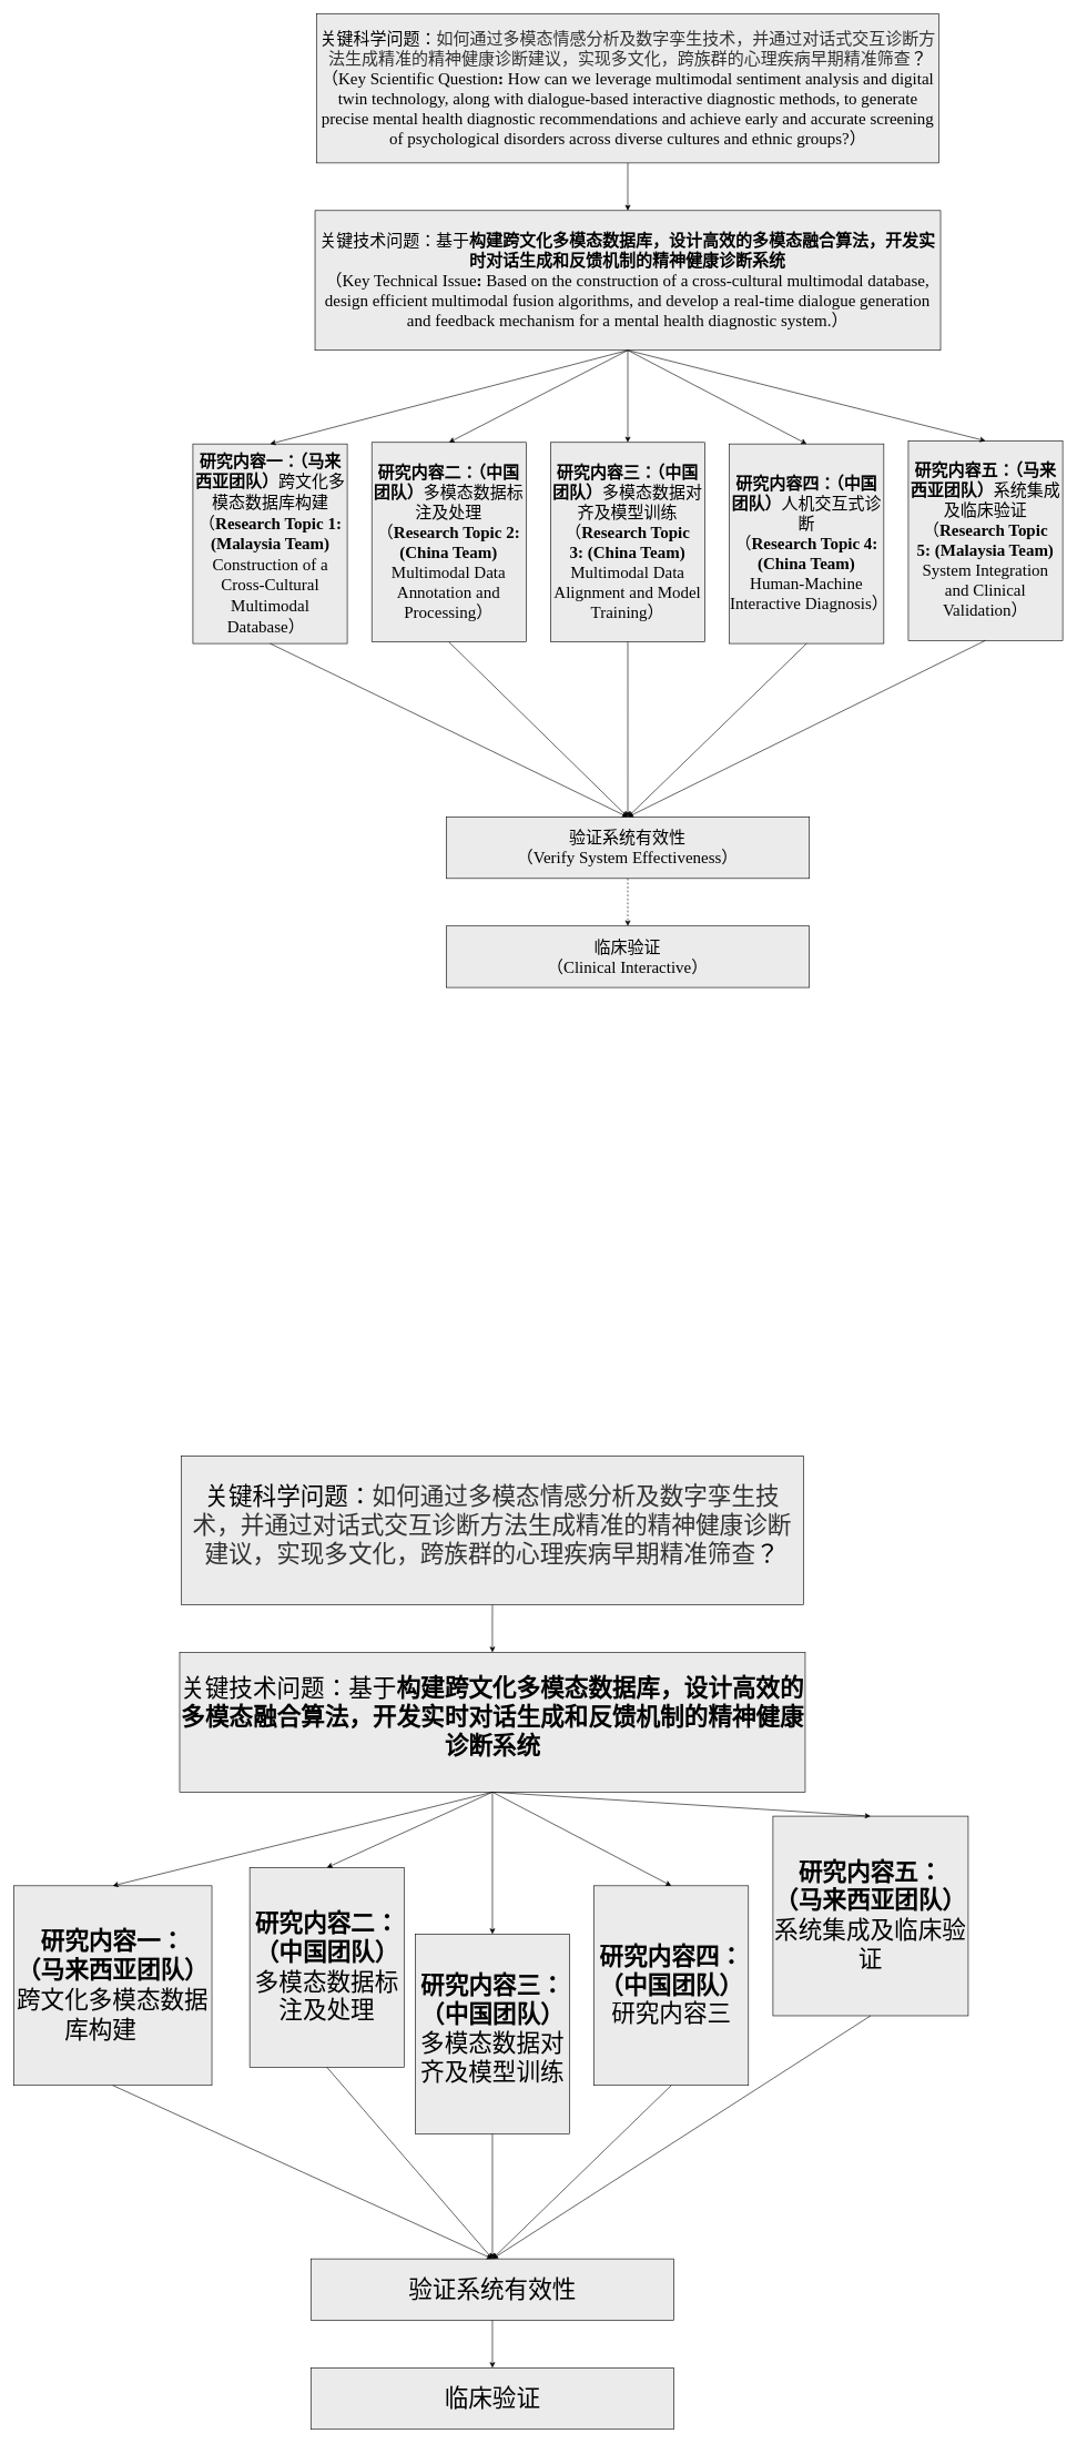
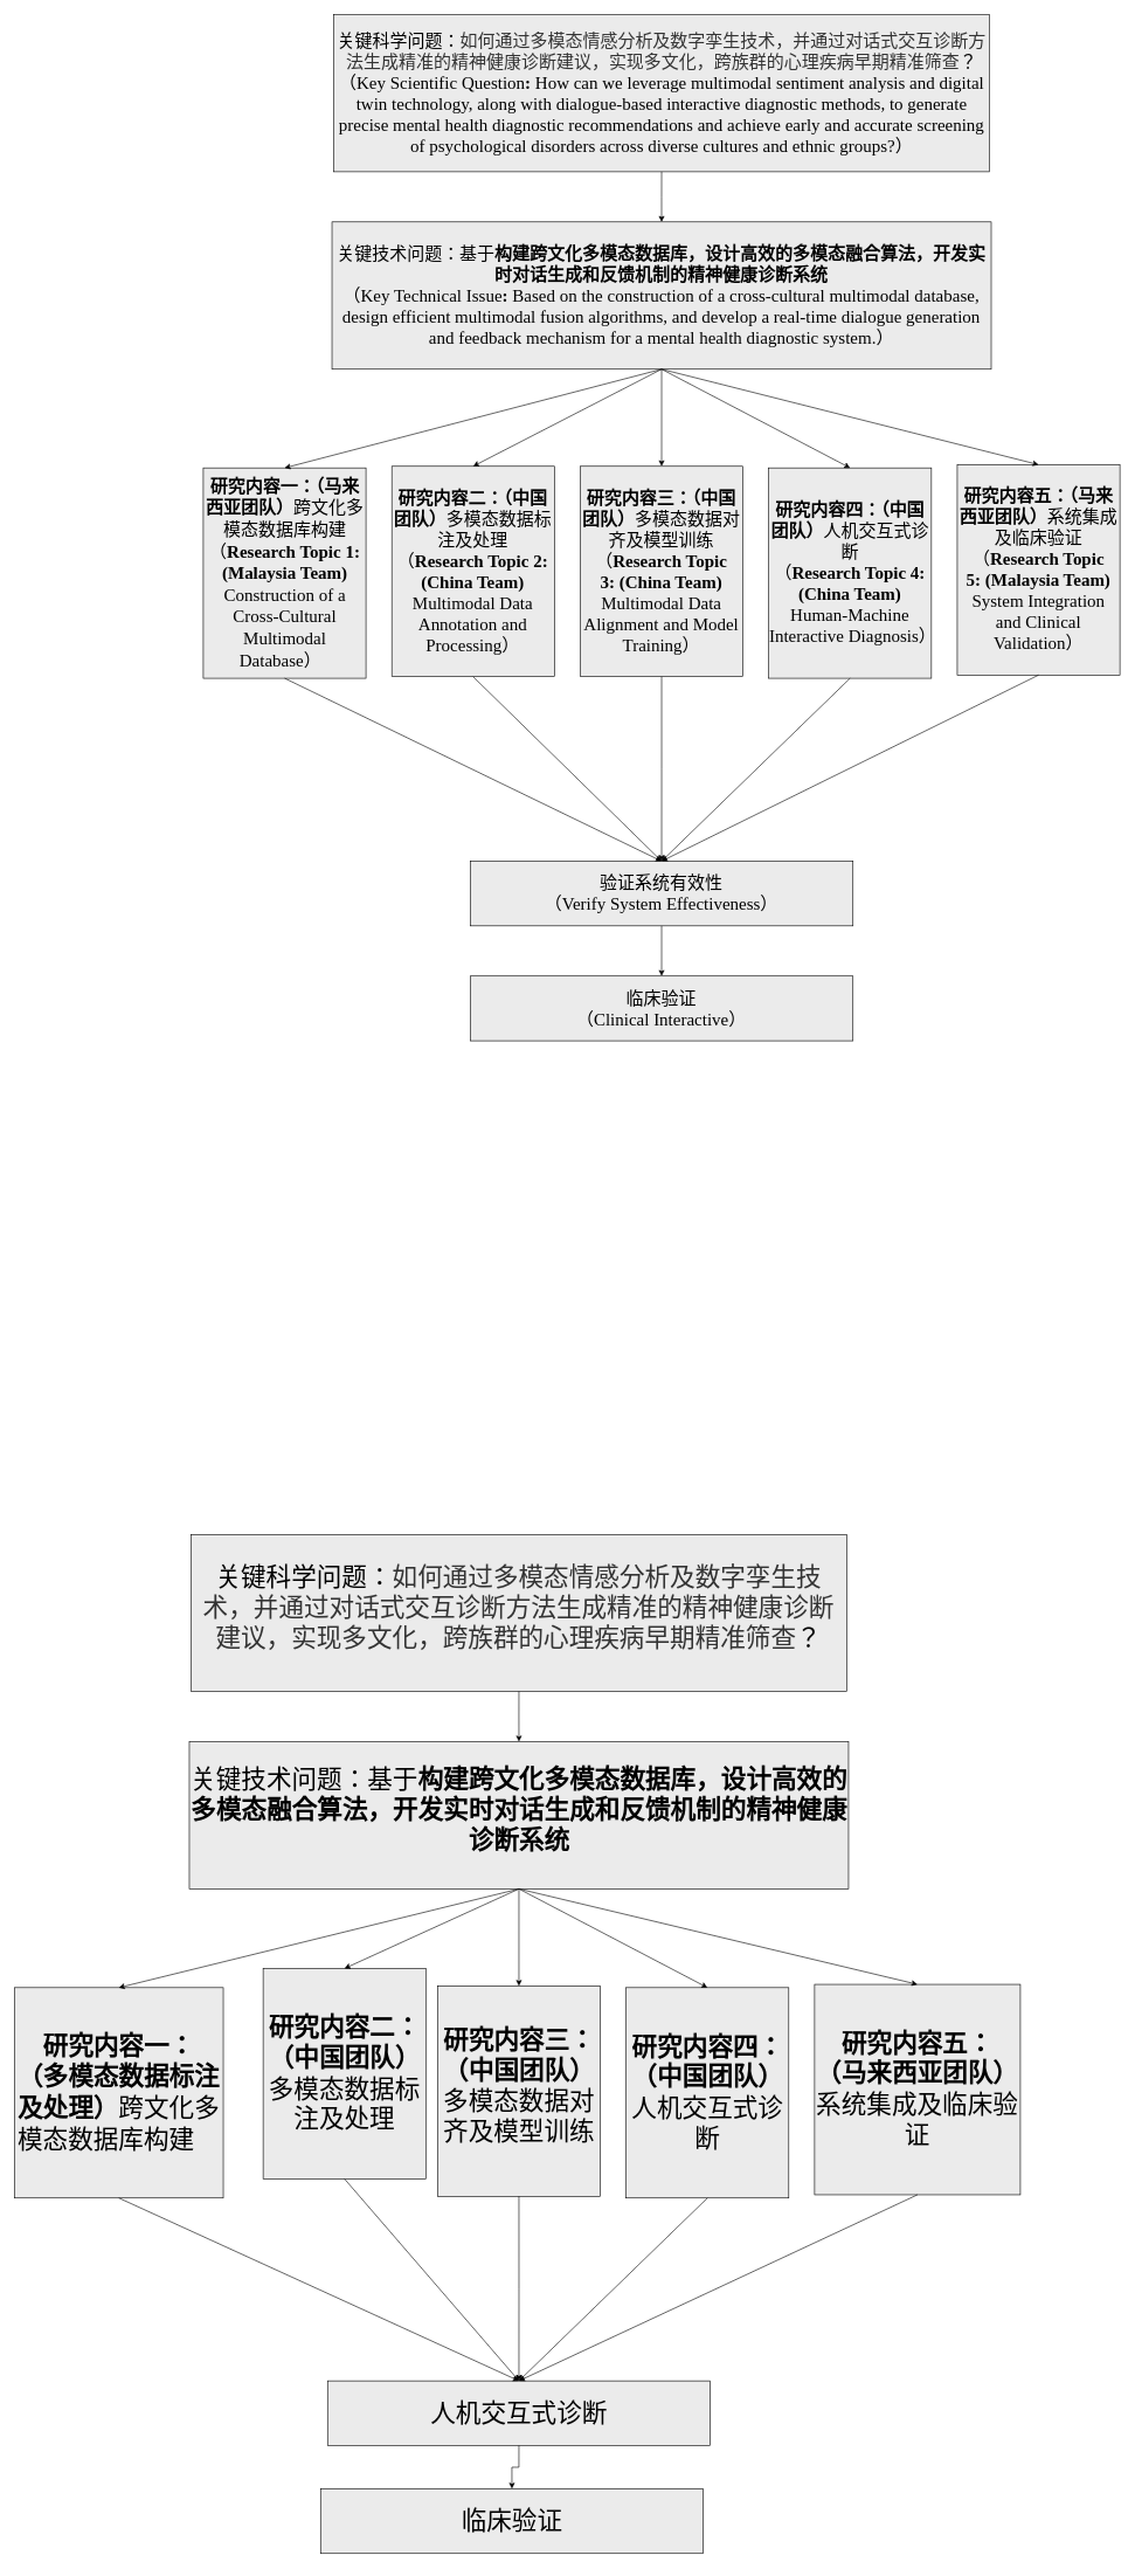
- <mxCell id="18" style="edgeStyle=orthogonalEdgeStyle;rounded=0;orthogonalLoop=1;jettySize=auto;html=1;exitX=0.5;exitY=1;exitDx=0;exitDy=0;exitPerimeter=0;entryX=0.5;entryY=0;entryDx=0;entryDy=0;entryPerimeter=0;dashed=1;" parent="2" source="10" target="11" edge="1"><mxGeometry relative="1" as="geometry" /></mxCell>
+ <mxCell id="18" style="edgeStyle=orthogonalEdgeStyle;rounded=0;orthogonalLoop=1;jettySize=auto;html=1;exitX=0.5;exitY=1;exitDx=0;exitDy=0;exitPerimeter=0;entryX=0.5;entryY=0;entryDx=0;entryDy=0;entryPerimeter=0;" parent="2" source="10" target="11" edge="1"><mxGeometry relative="1" as="geometry" /></mxCell>
- <mxCell id="31" value="&lt;font style=&quot;&quot; face=&quot;Times New Roman&quot;&gt;&lt;font style=&quot;&quot;&gt;&lt;font style=&quot;font-size: 36px;&quot;&gt;&lt;b style=&quot;&quot;&gt;研究内容五：&lt;/b&gt;&lt;/font&gt;&lt;/font&gt;&lt;/font&gt;&lt;div&gt;&lt;font style=&quot;&quot; face=&quot;Times New Roman&quot;&gt;&lt;font style=&quot;&quot;&gt;&lt;font style=&quot;font-size: 36px;&quot;&gt;&lt;b style=&quot;&quot;&gt;（马来西亚团队）&lt;/b&gt;系统集成及临床验证&lt;/font&gt;&lt;/font&gt;&lt;/font&gt;&lt;/div&gt;" style="html=1;outlineConnect=0;whiteSpace=wrap;fillColor=#EBEBEB;shape=mxgraph.archimate3.application;appType=generic;archiType=square;align=center;" vertex="1" parent="24"><mxGeometry x="1075.48" y="541.5" width="293.52" height="299.98" as="geometry" /></mxCell>
+ <mxCell id="31" value="&lt;font style=&quot;&quot; face=&quot;Times New Roman&quot;&gt;&lt;font style=&quot;&quot;&gt;&lt;font style=&quot;font-size: 36px;&quot;&gt;&lt;b style=&quot;&quot;&gt;研究内容五：&lt;/b&gt;&lt;/font&gt;&lt;/font&gt;&lt;/font&gt;&lt;div&gt;&lt;font style=&quot;&quot; face=&quot;Times New Roman&quot;&gt;&lt;font style=&quot;&quot;&gt;&lt;font style=&quot;font-size: 36px;&quot;&gt;&lt;b style=&quot;&quot;&gt;（马来西亚团队）&lt;/b&gt;系统集成及临床验证&lt;/font&gt;&lt;/font&gt;&lt;/font&gt;&lt;/div&gt;" style="html=1;outlineConnect=0;whiteSpace=wrap;fillColor=#EBEBEB;shape=mxgraph.archimate3.application;appType=generic;archiType=square;align=center;" vertex="1" parent="24"><mxGeometry x="1075.48" y="641.5" width="293.52" height="299.98" as="geometry" /></mxCell>
- <mxCell id="30" value="&lt;font style=&quot;font-size: 36px;&quot;&gt;&lt;font style=&quot;&quot; face=&quot;Times New Roman&quot;&gt;&lt;font style=&quot;&quot;&gt;&lt;b style=&quot;&quot;&gt;研究内容一：&lt;/b&gt;&lt;/font&gt;&lt;/font&gt;&lt;/font&gt;&lt;div&gt;&lt;font style=&quot;font-size: 36px;&quot;&gt;&lt;font style=&quot;&quot; face=&quot;Times New Roman&quot;&gt;&lt;font style=&quot;&quot;&gt;&lt;b style=&quot;&quot;&gt;（马来西亚团队）&lt;/b&gt;跨文化多模态数据库构建&lt;/font&gt;&lt;/font&gt;&lt;span style=&quot;font-family: &amp;quot;Times New Roman&amp;quot;; background-color: initial; text-wrap-mode: nowrap; color: rgba(0, 0, 0, 0);&quot;&gt;）&lt;/span&gt;&lt;/font&gt;&lt;/div&gt;" style="html=1;outlineConnect=0;whiteSpace=wrap;fillColor=#EBEBEB;shape=mxgraph.archimate3.application;appType=generic;archiType=square;align=center;" vertex="1" parent="24"><mxGeometry x="-66" y="646.12" width="298.02" height="299.98" as="geometry" /></mxCell>
+ <mxCell id="30" value="&lt;font style=&quot;font-size: 36px;&quot;&gt;&lt;font style=&quot;&quot; face=&quot;Times New Roman&quot;&gt;&lt;font style=&quot;&quot;&gt;&lt;b style=&quot;&quot;&gt;研究内容一：&lt;/b&gt;&lt;/font&gt;&lt;/font&gt;&lt;/font&gt;&lt;div&gt;&lt;font style=&quot;font-size: 36px;&quot;&gt;&lt;font style=&quot;&quot; face=&quot;Times New Roman&quot;&gt;&lt;font style=&quot;&quot;&gt;&lt;b style=&quot;&quot;&gt;（多模态数据标注及处理）&lt;/b&gt;跨文化多模态数据库构建&lt;/font&gt;&lt;/font&gt;&lt;span style=&quot;font-family: &amp;quot;Times New Roman&amp;quot;; background-color: initial; text-wrap-mode: nowrap; color: rgba(0, 0, 0, 0);&quot;&gt;）&lt;/span&gt;&lt;/font&gt;&lt;/div&gt;" style="html=1;outlineConnect=0;whiteSpace=wrap;fillColor=#EBEBEB;shape=mxgraph.archimate3.application;appType=generic;archiType=square;align=center;" vertex="1" parent="24"><mxGeometry x="-66" y="646.12" width="298.02" height="299.98" as="geometry" /></mxCell>
- <mxCell id="29" value="&lt;font face=&quot;Times New Roman&quot; style=&quot;font-size: 36px;&quot;&gt;&lt;b style=&quot;&quot;&gt;研究内容四：（中国团队）&lt;/b&gt;研究内容三&lt;/font&gt;" style="html=1;outlineConnect=0;whiteSpace=wrap;fillColor=#EBEBEB;shape=mxgraph.archimate3.application;appType=generic;archiType=square;" vertex="1" parent="24"><mxGeometry x="806.61" y="646.12" width="232.02" height="299.984" as="geometry" /></mxCell>
+ <mxCell id="29" value="&lt;font face=&quot;Times New Roman&quot; style=&quot;font-size: 36px;&quot;&gt;&lt;b style=&quot;&quot;&gt;研究内容四：（中国团队）&lt;/b&gt;人机交互式诊断&lt;/font&gt;" style="html=1;outlineConnect=0;whiteSpace=wrap;fillColor=#EBEBEB;shape=mxgraph.archimate3.application;appType=generic;archiType=square;" vertex="1" parent="24"><mxGeometry x="806.61" y="646.12" width="232.02" height="299.984" as="geometry" /></mxCell>
- <mxCell id="28" value="&lt;font face=&quot;Times New Roman&quot; style=&quot;font-size: 36px;&quot;&gt;&lt;b style=&quot;&quot;&gt;研究内容三：（中国团队）&lt;/b&gt;多模态数据对齐及模型训练&lt;/font&gt;&lt;div&gt;&lt;br&gt;&lt;/div&gt;" style="html=1;outlineConnect=0;whiteSpace=wrap;fillColor=#EBEBEB;shape=mxgraph.archimate3.application;appType=generic;archiType=square;" vertex="1" parent="24"><mxGeometry x="537.74" y="718.812" width="232.02" height="299.984" as="geometry" /></mxCell>
+ <mxCell id="28" value="&lt;font face=&quot;Times New Roman&quot; style=&quot;font-size: 36px;&quot;&gt;&lt;b style=&quot;&quot;&gt;研究内容三：（中国团队）&lt;/b&gt;多模态数据对齐及模型训练&lt;/font&gt;&lt;div&gt;&lt;br&gt;&lt;/div&gt;" style="html=1;outlineConnect=0;whiteSpace=wrap;fillColor=#EBEBEB;shape=mxgraph.archimate3.application;appType=generic;archiType=square;" vertex="1" parent="24"><mxGeometry x="537.74" y="643.812" width="232.02" height="299.984" as="geometry" /></mxCell>
- <mxCell id="32" value="&lt;font face=&quot;Times New Roman&quot; style=&quot;font-size: 36px;&quot;&gt;验证系统有效性&lt;/font&gt;" style="html=1;outlineConnect=0;whiteSpace=wrap;fillColor=#EBEBEB;shape=mxgraph.archimate3.application;appType=generic;archiType=square;" vertex="1" parent="24"><mxGeometry x="380.785" y="1206.86" width="545.929" height="92.303" as="geometry" /></mxCell>
+ <mxCell id="32" value="&lt;font face=&quot;Times New Roman&quot; style=&quot;font-size: 36px;&quot;&gt;人机交互式诊断&lt;/font&gt;" style="html=1;outlineConnect=0;whiteSpace=wrap;fillColor=#EBEBEB;shape=mxgraph.archimate3.application;appType=generic;archiType=square;" vertex="1" parent="24"><mxGeometry x="380.785" y="1206.86" width="545.929" height="92.303" as="geometry" /></mxCell>
- <mxCell id="33" value="&lt;font face=&quot;Times New Roman&quot; style=&quot;font-size: 36px;&quot;&gt;临床验证&lt;/font&gt;" style="html=1;outlineConnect=0;whiteSpace=wrap;fillColor=#EBEBEB;shape=mxgraph.archimate3.application;appType=generic;archiType=square;" vertex="1" parent="24"><mxGeometry x="380.785" y="1370.697" width="545.929" height="92.303" as="geometry" /></mxCell>
+ <mxCell id="33" value="&lt;font face=&quot;Times New Roman&quot; style=&quot;font-size: 36px;&quot;&gt;临床验证&lt;/font&gt;" style="html=1;outlineConnect=0;whiteSpace=wrap;fillColor=#EBEBEB;shape=mxgraph.archimate3.application;appType=generic;archiType=square;" vertex="1" parent="24"><mxGeometry x="370.785" y="1360.697" width="545.929" height="92.303" as="geometry" /></mxCell>
